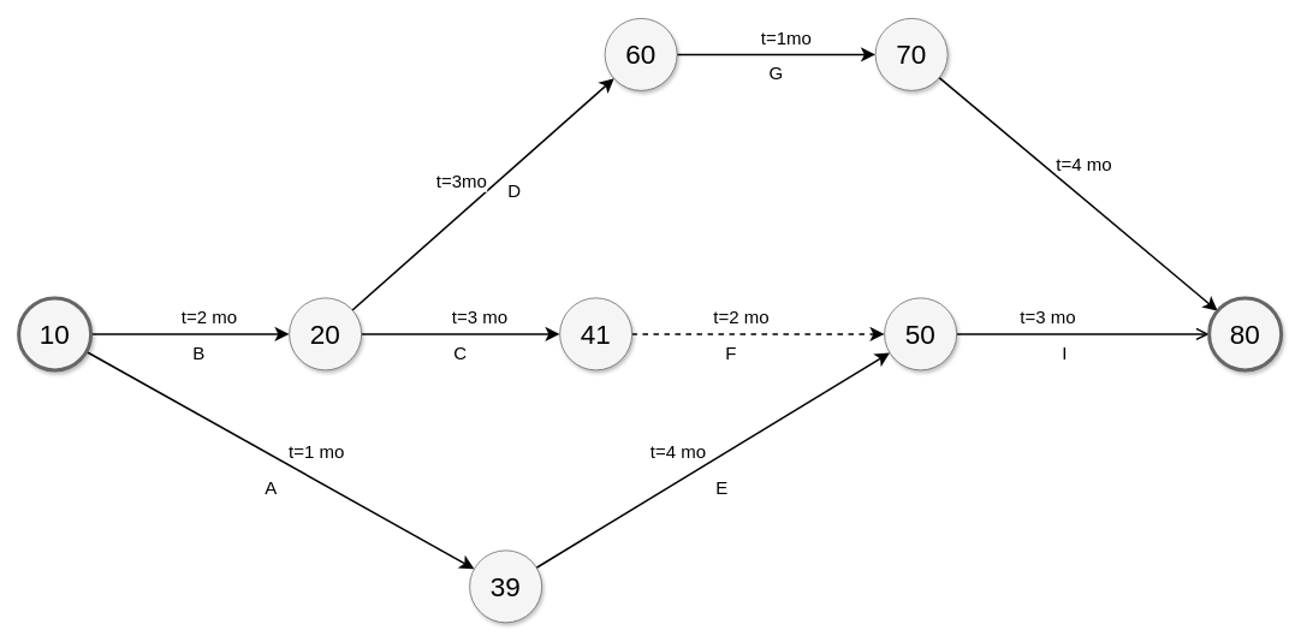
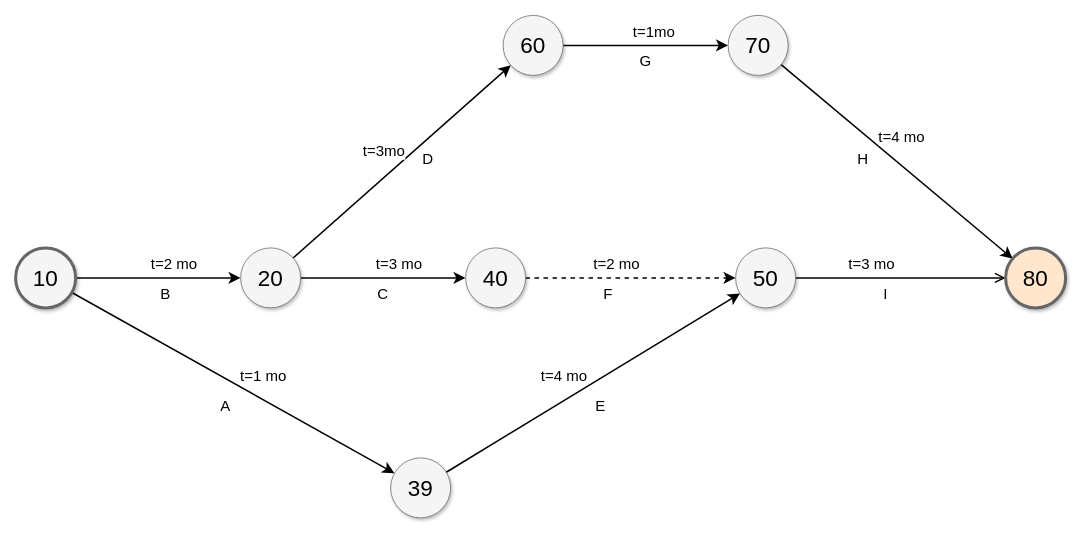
+ <mxCell id="35" value="H" style="text;html=1;strokeColor=none;fillColor=none;align=center;verticalAlign=middle;whiteSpace=wrap;rounded=0;shadow=1;labelBackgroundColor=none;fontSize=20;" parent="1" vertex="1"><mxGeometry x="1130" y="200" width="40" height="20" as="geometry" /></mxCell>
- <mxCell id="23" value="41" style="ellipse;whiteSpace=wrap;html=1;rounded=0;shadow=1;strokeColor=#666666;strokeWidth=1;fontSize=30;align=center;fillColor=#f5f5f5;" parent="1" vertex="1"><mxGeometry x="620" y="330" width="80" height="80" as="geometry" /></mxCell>
+ <mxCell id="23" value="40" style="ellipse;whiteSpace=wrap;html=1;rounded=0;shadow=1;strokeColor=#666666;strokeWidth=1;fontSize=30;align=center;fillColor=#f5f5f5;" parent="1" vertex="1"><mxGeometry x="620" y="330" width="80" height="80" as="geometry" /></mxCell>
- <mxCell id="27" value="80" style="ellipse;whiteSpace=wrap;html=1;rounded=0;shadow=1;strokeColor=#666666;strokeWidth=4;fontSize=30;align=center;fillColor=#f5f5f5;" parent="1" vertex="1"><mxGeometry x="1340" y="330" width="80" height="80" as="geometry" /></mxCell>
+ <mxCell id="27" value="80" style="ellipse;whiteSpace=wrap;html=1;rounded=0;shadow=1;strokeColor=#666666;strokeWidth=4;fontSize=30;align=center;fillColor=#ffe6cc;" parent="1" vertex="1"><mxGeometry x="1340" y="330" width="80" height="80" as="geometry" /></mxCell>
